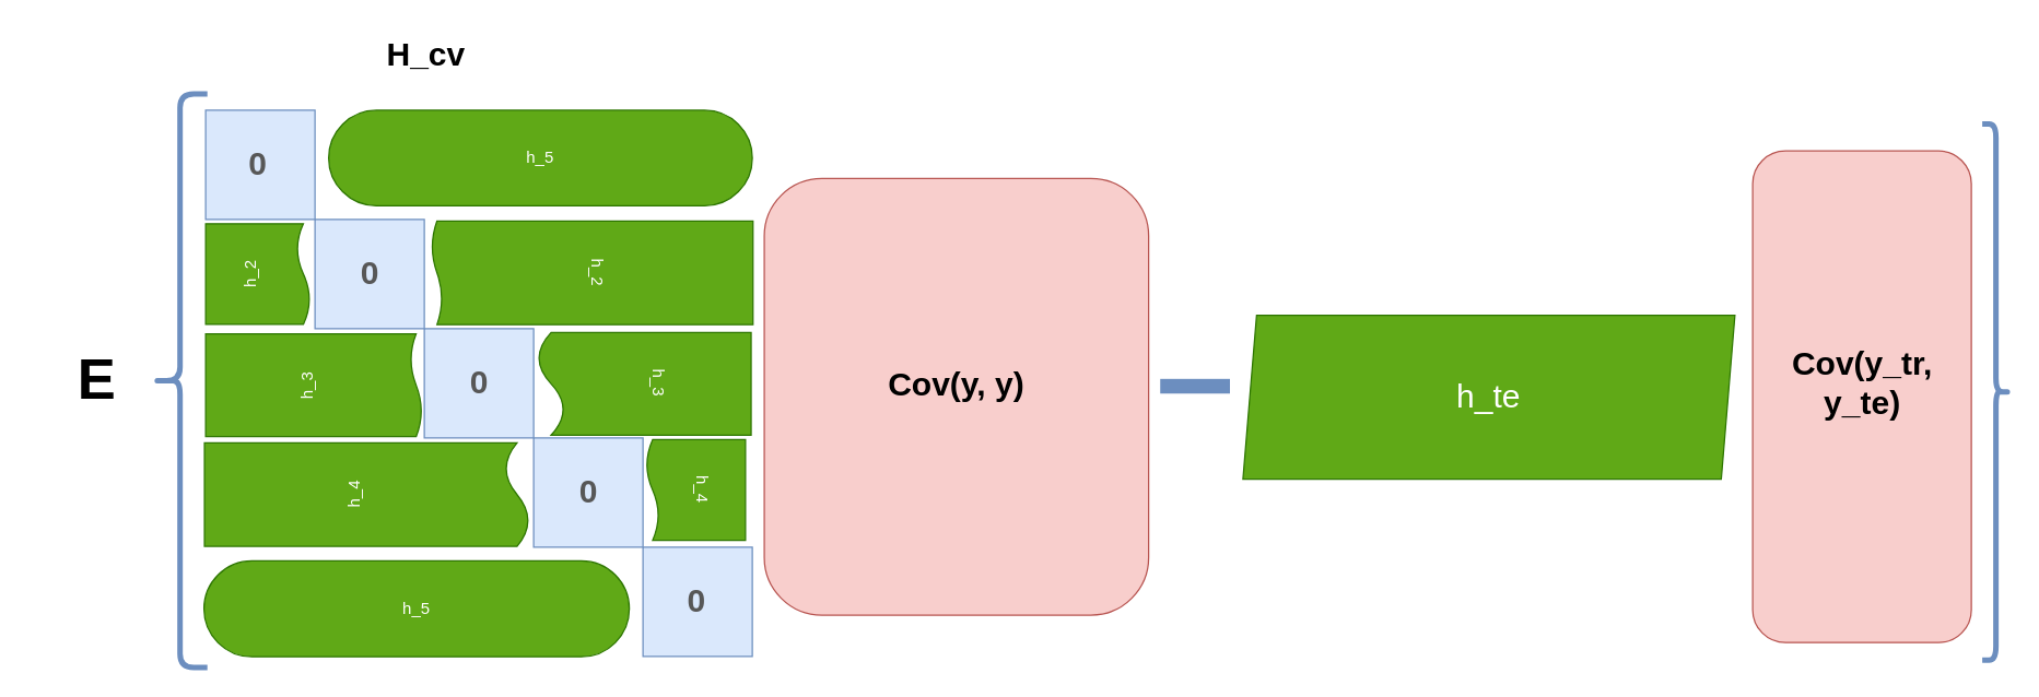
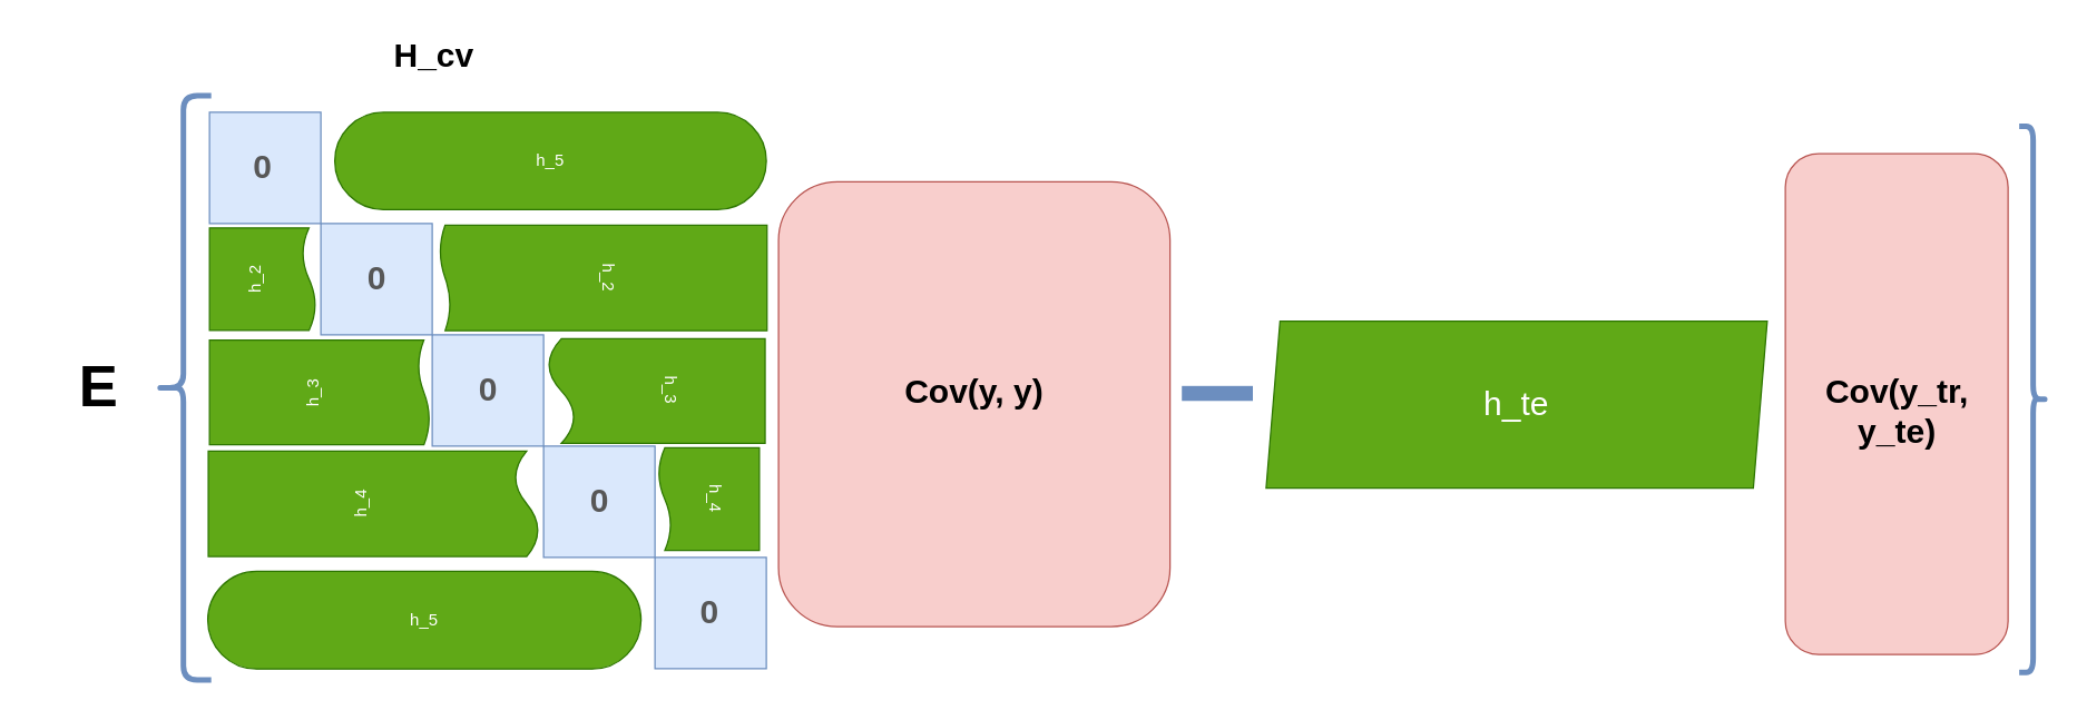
- <mxCell id="11" value="Cov(y_tr, &lt;br&gt;y_te)" style="text;strokeColor=none;fillColor=none;html=1;fontSize=24;fontStyle=1;verticalAlign=middle;align=center;strokeWidth=4;" vertex="1" parent="1"><mxGeometry x="1312" y="260" width="100" height="40" as="geometry" /></mxCell>
+ <mxCell id="11" value="Cov(y_tr, &lt;br&gt;y_te)" style="text;strokeColor=none;fillColor=none;html=1;fontSize=24;fontStyle=1;verticalAlign=middle;align=center;strokeWidth=4;" vertex="1" parent="1"><mxGeometry x="1312" y="275" width="100" height="40" as="geometry" /></mxCell>
